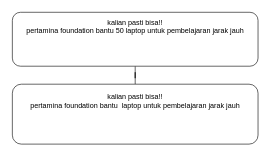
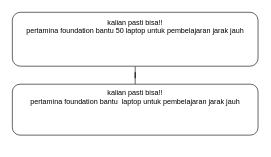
- <mxCell id="4" value="&lt;div&gt;&lt;div&gt;kalian pasti bisa!!&lt;/div&gt;&lt;div&gt;pertamina foundation bantu&amp;nbsp; laptop untuk pembelajaran jarak jauh&lt;/div&gt;&lt;div&gt;&lt;br&gt;&lt;/div&gt;&lt;div&gt;&lt;br&gt;&lt;/div&gt;&lt;div&gt;&lt;br&gt;&lt;/div&gt;&lt;/div&gt;" style="rounded=1;whiteSpace=wrap;html=1;align=center;" vertex="1" parent="1"><mxGeometry x="20" y="140" width="410" height="100" as="geometry" /></mxCell>
+ <mxCell id="4" value="&lt;div&gt;&lt;div&gt;kalian pasti bisa!!&lt;/div&gt;&lt;div&gt;pertamina foundation bantu&amp;nbsp; laptop untuk pembelajaran jarak jauh&lt;/div&gt;&lt;div&gt;&lt;br&gt;&lt;/div&gt;&lt;div&gt;&lt;br&gt;&lt;/div&gt;&lt;div&gt;&lt;br&gt;&lt;/div&gt;&lt;/div&gt;" style="rounded=1;whiteSpace=wrap;html=1;align=center;" vertex="1" parent="1"><mxGeometry x="20" y="140" width="410" height="85" as="geometry" /></mxCell>
